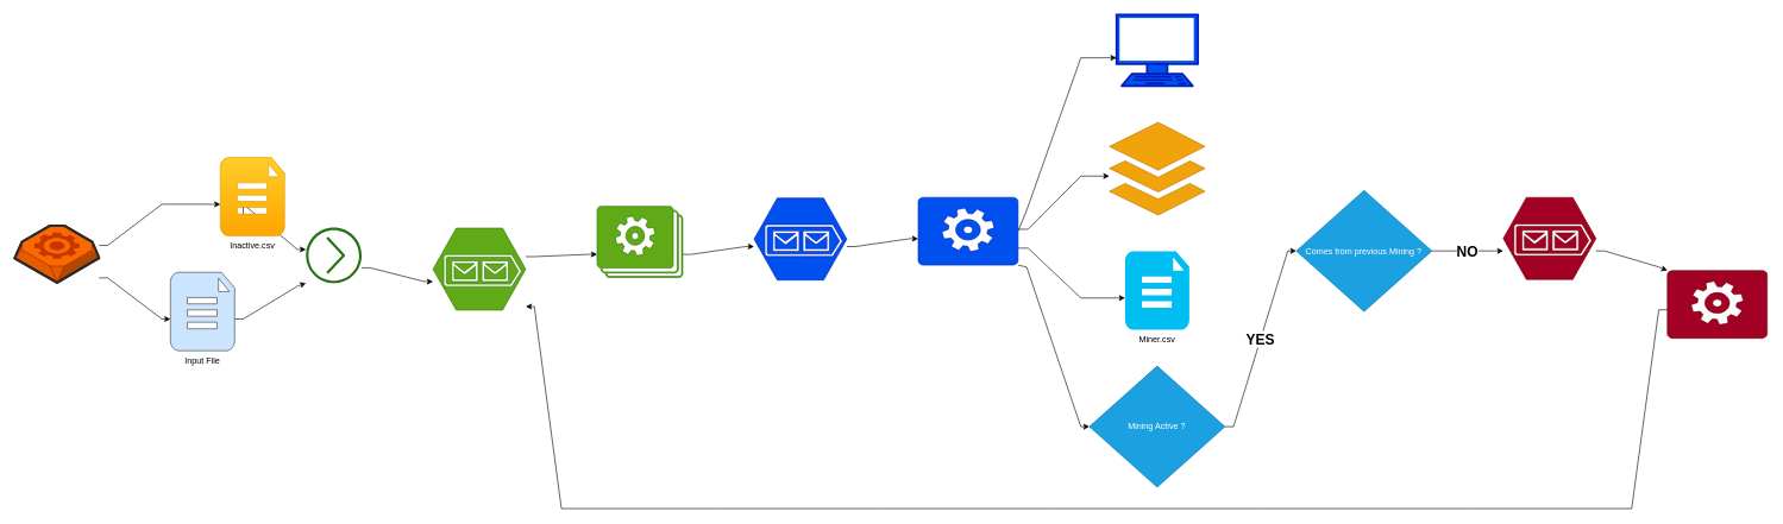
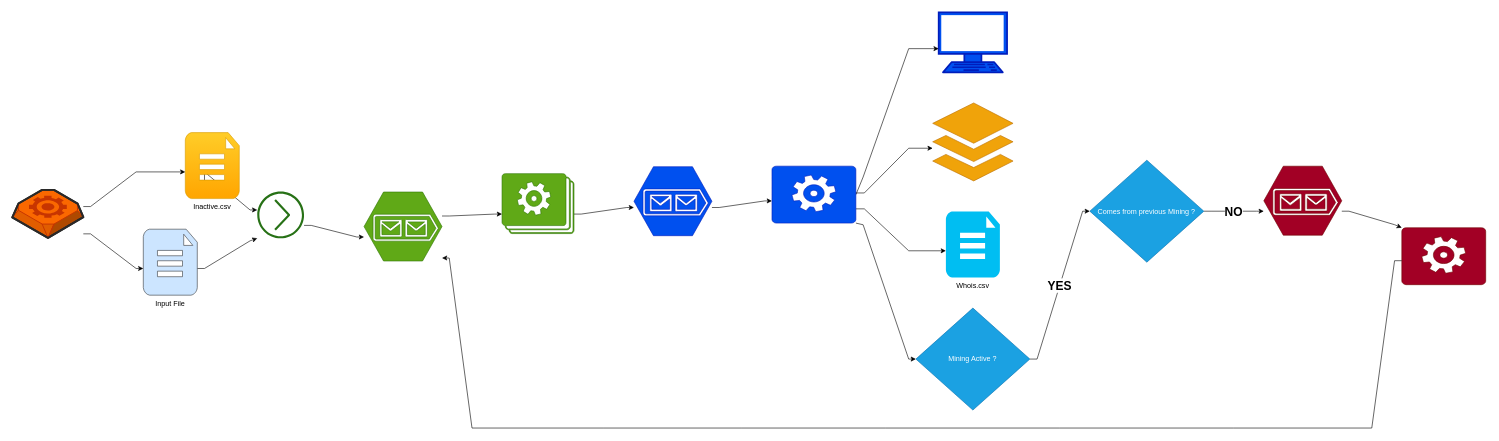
- <mxCell id="15" value="Miner.csv" style="verticalLabelPosition=bottom;html=1;verticalAlign=top;align=center;strokeColor=none;fillColor=#00BEF2;shape=mxgraph.azure.file_2;pointerEvents=1;" parent="1" vertex="1"><mxGeometry x="1576.4" y="352" width="90" height="110" as="geometry" /></mxCell>
+ <mxCell id="15" value="Whois.csv" style="verticalLabelPosition=bottom;html=1;verticalAlign=top;align=center;strokeColor=none;fillColor=#00BEF2;shape=mxgraph.azure.file_2;pointerEvents=1;" parent="1" vertex="1"><mxGeometry x="1576.4" y="352" width="90" height="110" as="geometry" /></mxCell>
